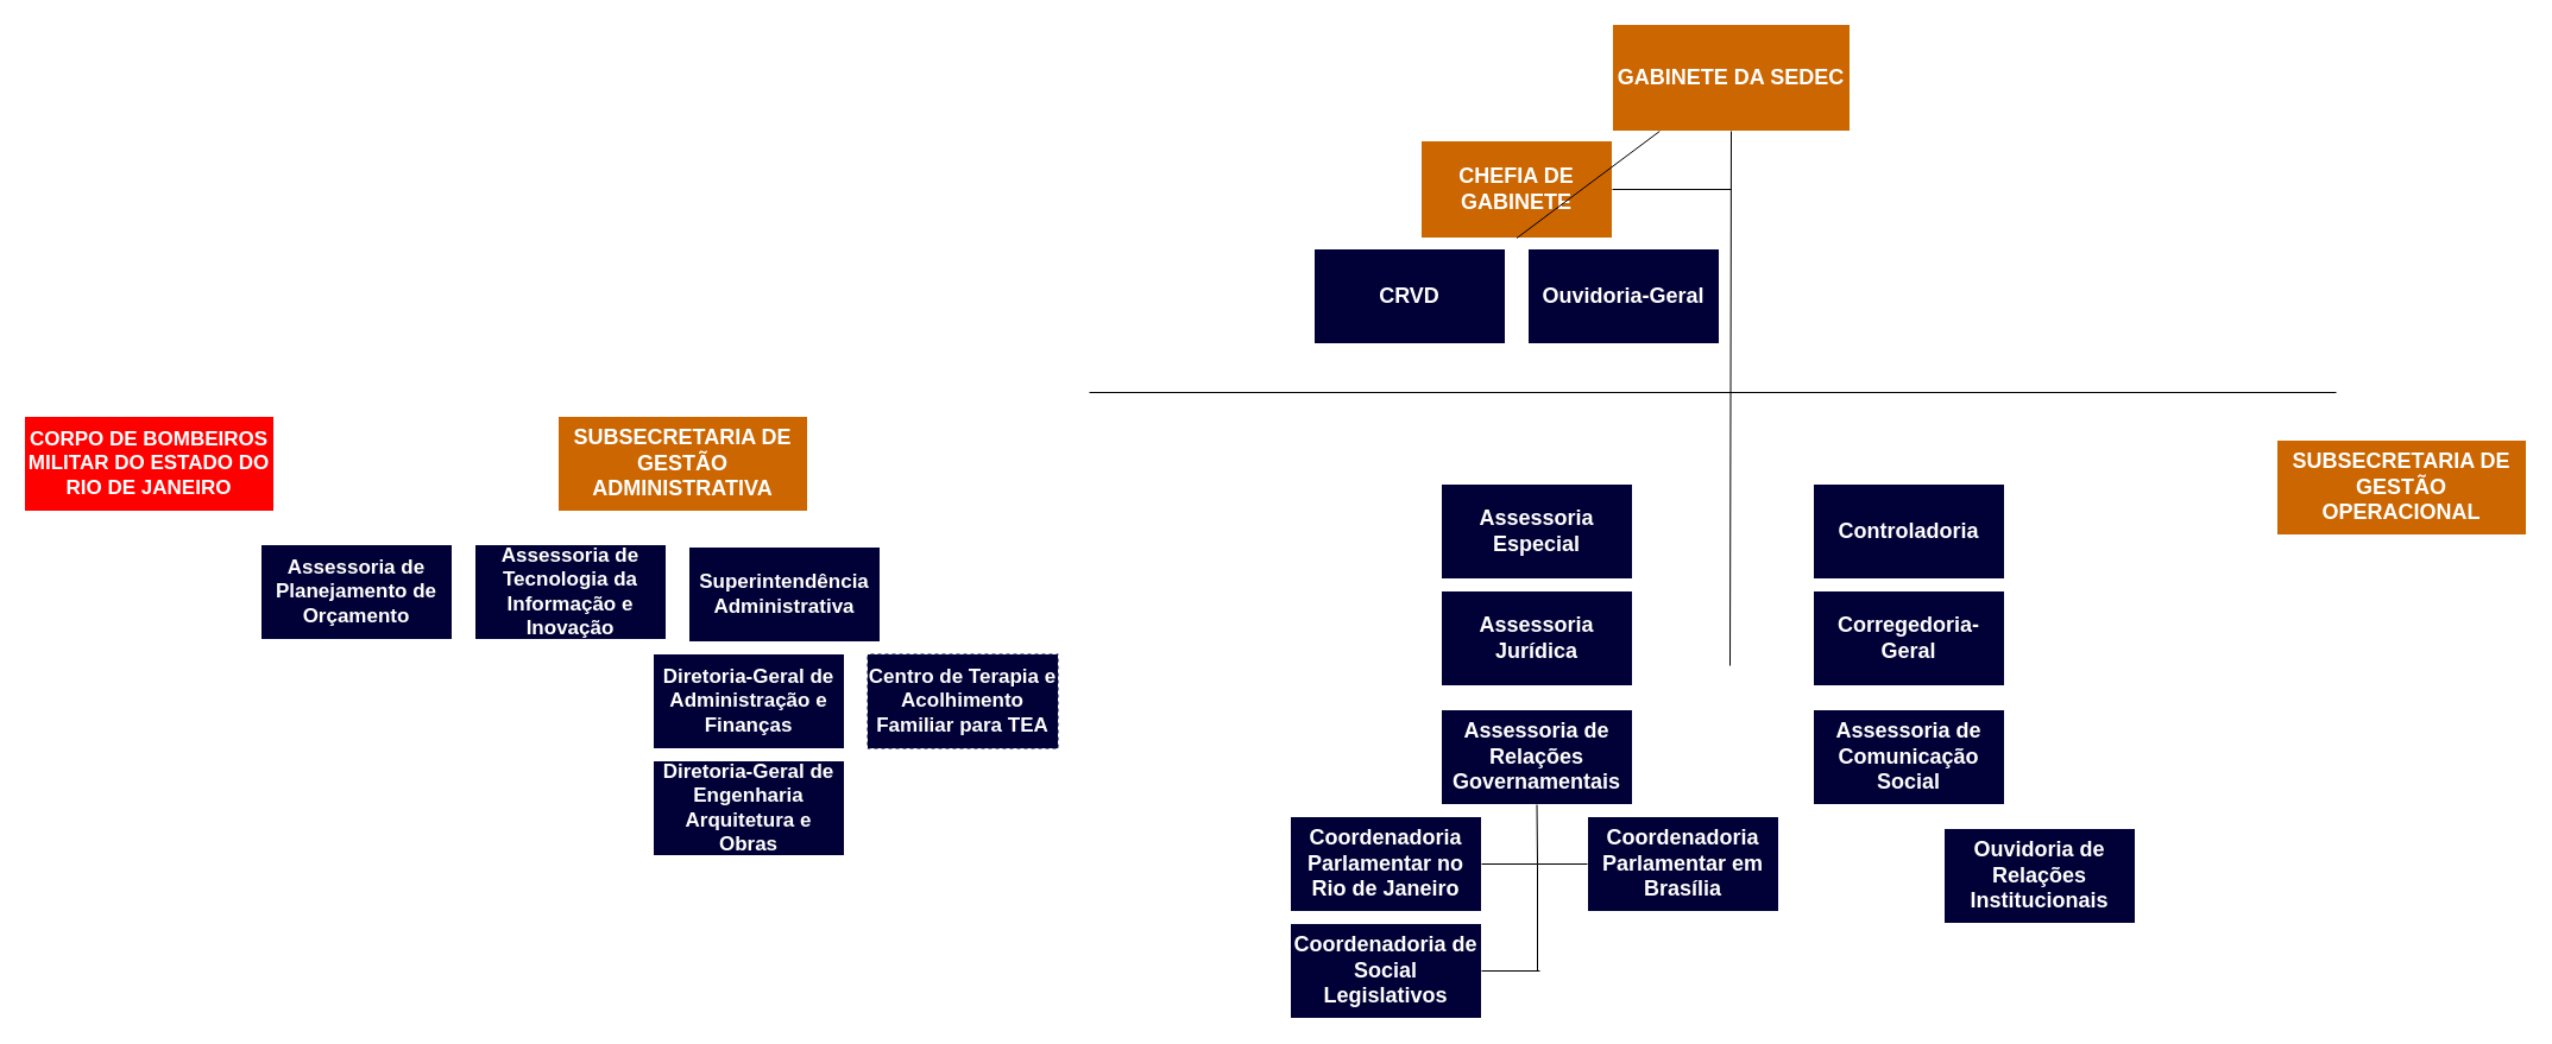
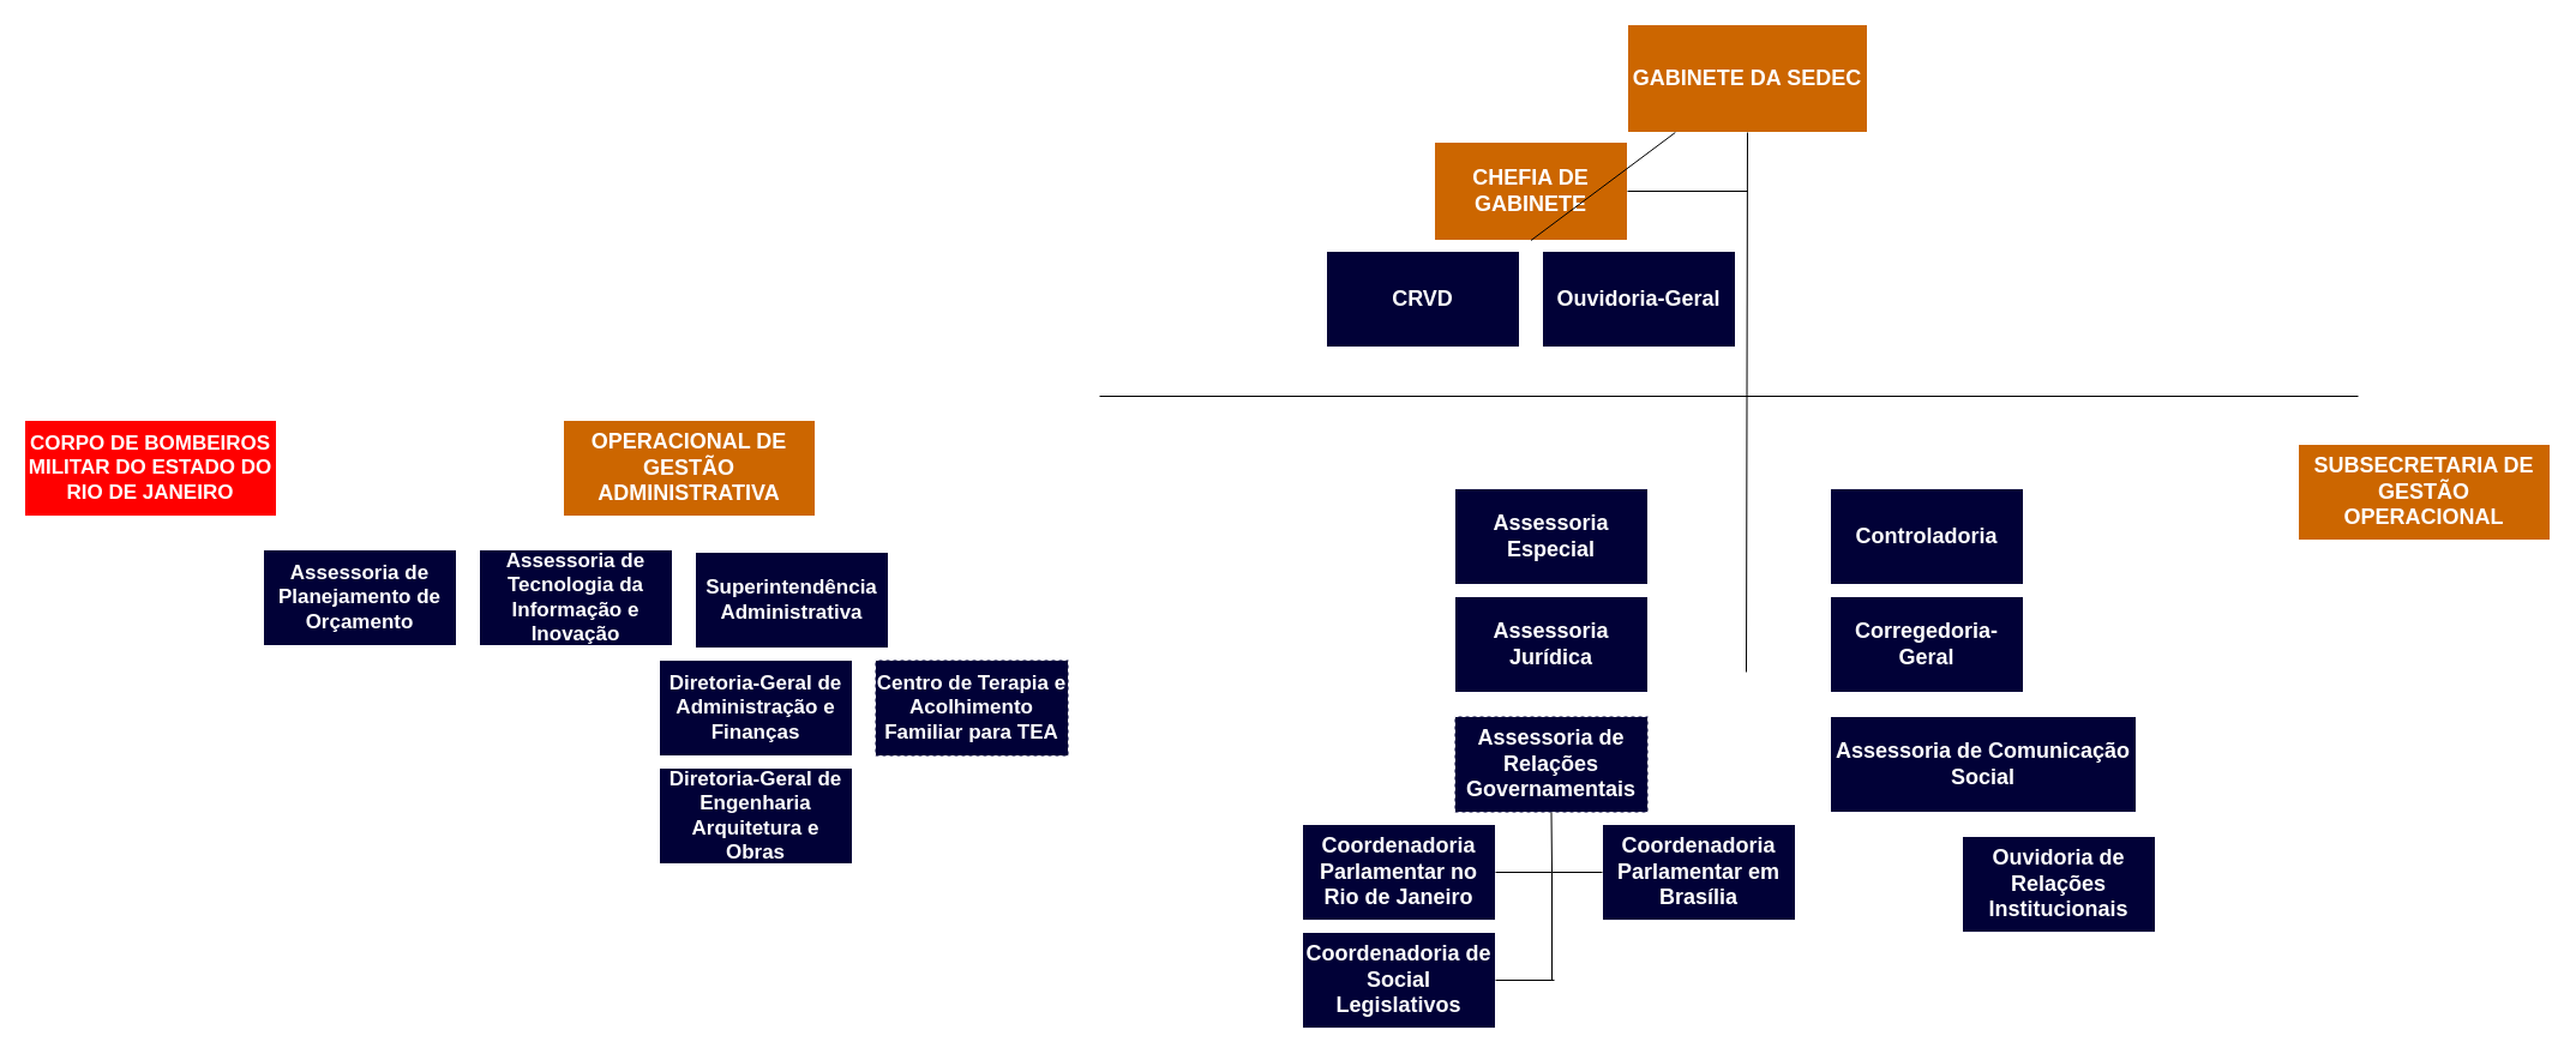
- <mxCell id="18" value="&lt;font color=&quot;#ffffff&quot;&gt;&lt;span style=&quot;font-size: 18px;&quot;&gt;&lt;b&gt;SUBSECRETARIA DE GESTÃO ADMINISTRATIVA&lt;/b&gt;&lt;/span&gt;&lt;/font&gt;" style="rounded=0;whiteSpace=wrap;html=1;fillColor=#CC6600;strokeColor=#FFFFFF;" vertex="1" parent="1"><mxGeometry x="469" y="350" width="210" height="80" as="geometry" /></mxCell>
+ <mxCell id="18" value="&lt;font color=&quot;#ffffff&quot;&gt;&lt;span style=&quot;font-size: 18px;&quot;&gt;&lt;b&gt;OPERACIONAL DE GESTÃO ADMINISTRATIVA&lt;/b&gt;&lt;/span&gt;&lt;/font&gt;" style="rounded=0;whiteSpace=wrap;html=1;fillColor=#CC6600;strokeColor=#FFFFFF;" vertex="1" parent="1"><mxGeometry x="469" y="350" width="210" height="80" as="geometry" /></mxCell>
- <mxCell id="12" value="&lt;font color=&quot;#ffffff&quot;&gt;&lt;span style=&quot;font-size: 18px;&quot;&gt;&lt;b&gt;Assessoria de Relações Governamentais&lt;/b&gt;&lt;/span&gt;&lt;/font&gt;" style="rounded=0;whiteSpace=wrap;html=1;fillColor=light-dark(#010137, #dadaff);strokeColor=#FFFFFF;" vertex="1" parent="1"><mxGeometry x="1212" y="597" width="161" height="80" as="geometry" /></mxCell>
+ <mxCell id="12" value="&lt;font color=&quot;#ffffff&quot;&gt;&lt;span style=&quot;font-size: 18px;&quot;&gt;&lt;b&gt;Assessoria de Relações Governamentais&lt;/b&gt;&lt;/span&gt;&lt;/font&gt;" style="rounded=0;whiteSpace=wrap;html=1;fillColor=light-dark(#010137, #dadaff);strokeColor=#FFFFFF;dashed=1;" vertex="1" parent="1"><mxGeometry x="1212" y="597" width="161" height="80" as="geometry" /></mxCell>
- <mxCell id="11" value="&lt;font color=&quot;#ffffff&quot;&gt;&lt;span style=&quot;font-size: 18px;&quot;&gt;&lt;b&gt;Assessoria de Comunicação Social&lt;/b&gt;&lt;/span&gt;&lt;/font&gt;" style="rounded=0;whiteSpace=wrap;html=1;fillColor=light-dark(#010137, #dadaff);strokeColor=#FFFFFF;" vertex="1" parent="1"><mxGeometry x="1525" y="597" width="161" height="80" as="geometry" /></mxCell>
+ <mxCell id="11" value="&lt;font color=&quot;#ffffff&quot;&gt;&lt;span style=&quot;font-size: 18px;&quot;&gt;&lt;b&gt;Assessoria de Comunicação Social&lt;/b&gt;&lt;/span&gt;&lt;/font&gt;" style="rounded=0;whiteSpace=wrap;html=1;fillColor=light-dark(#010137, #dadaff);strokeColor=#FFFFFF;" vertex="1" parent="1"><mxGeometry x="1525" y="597" width="255" height="80" as="geometry" /></mxCell>
